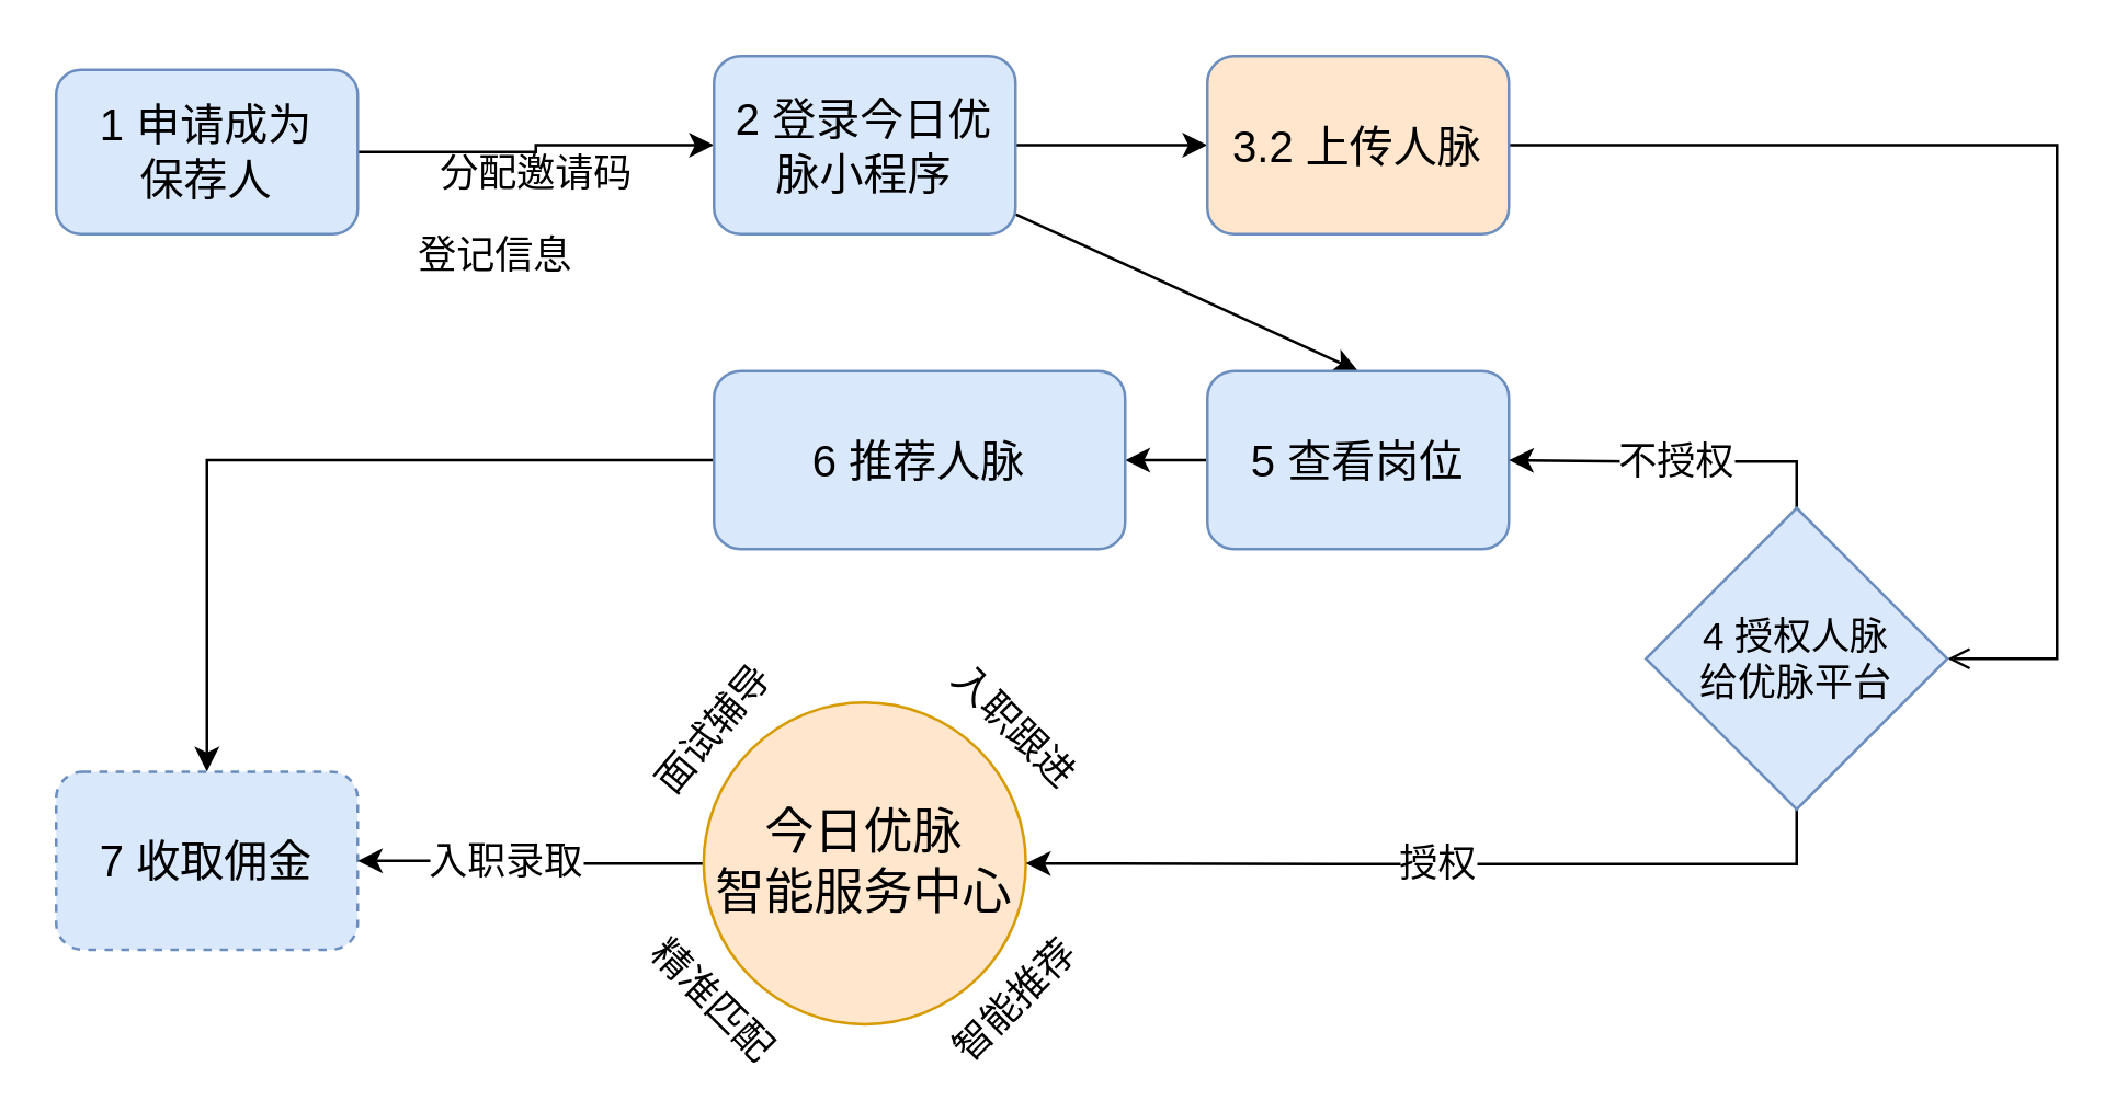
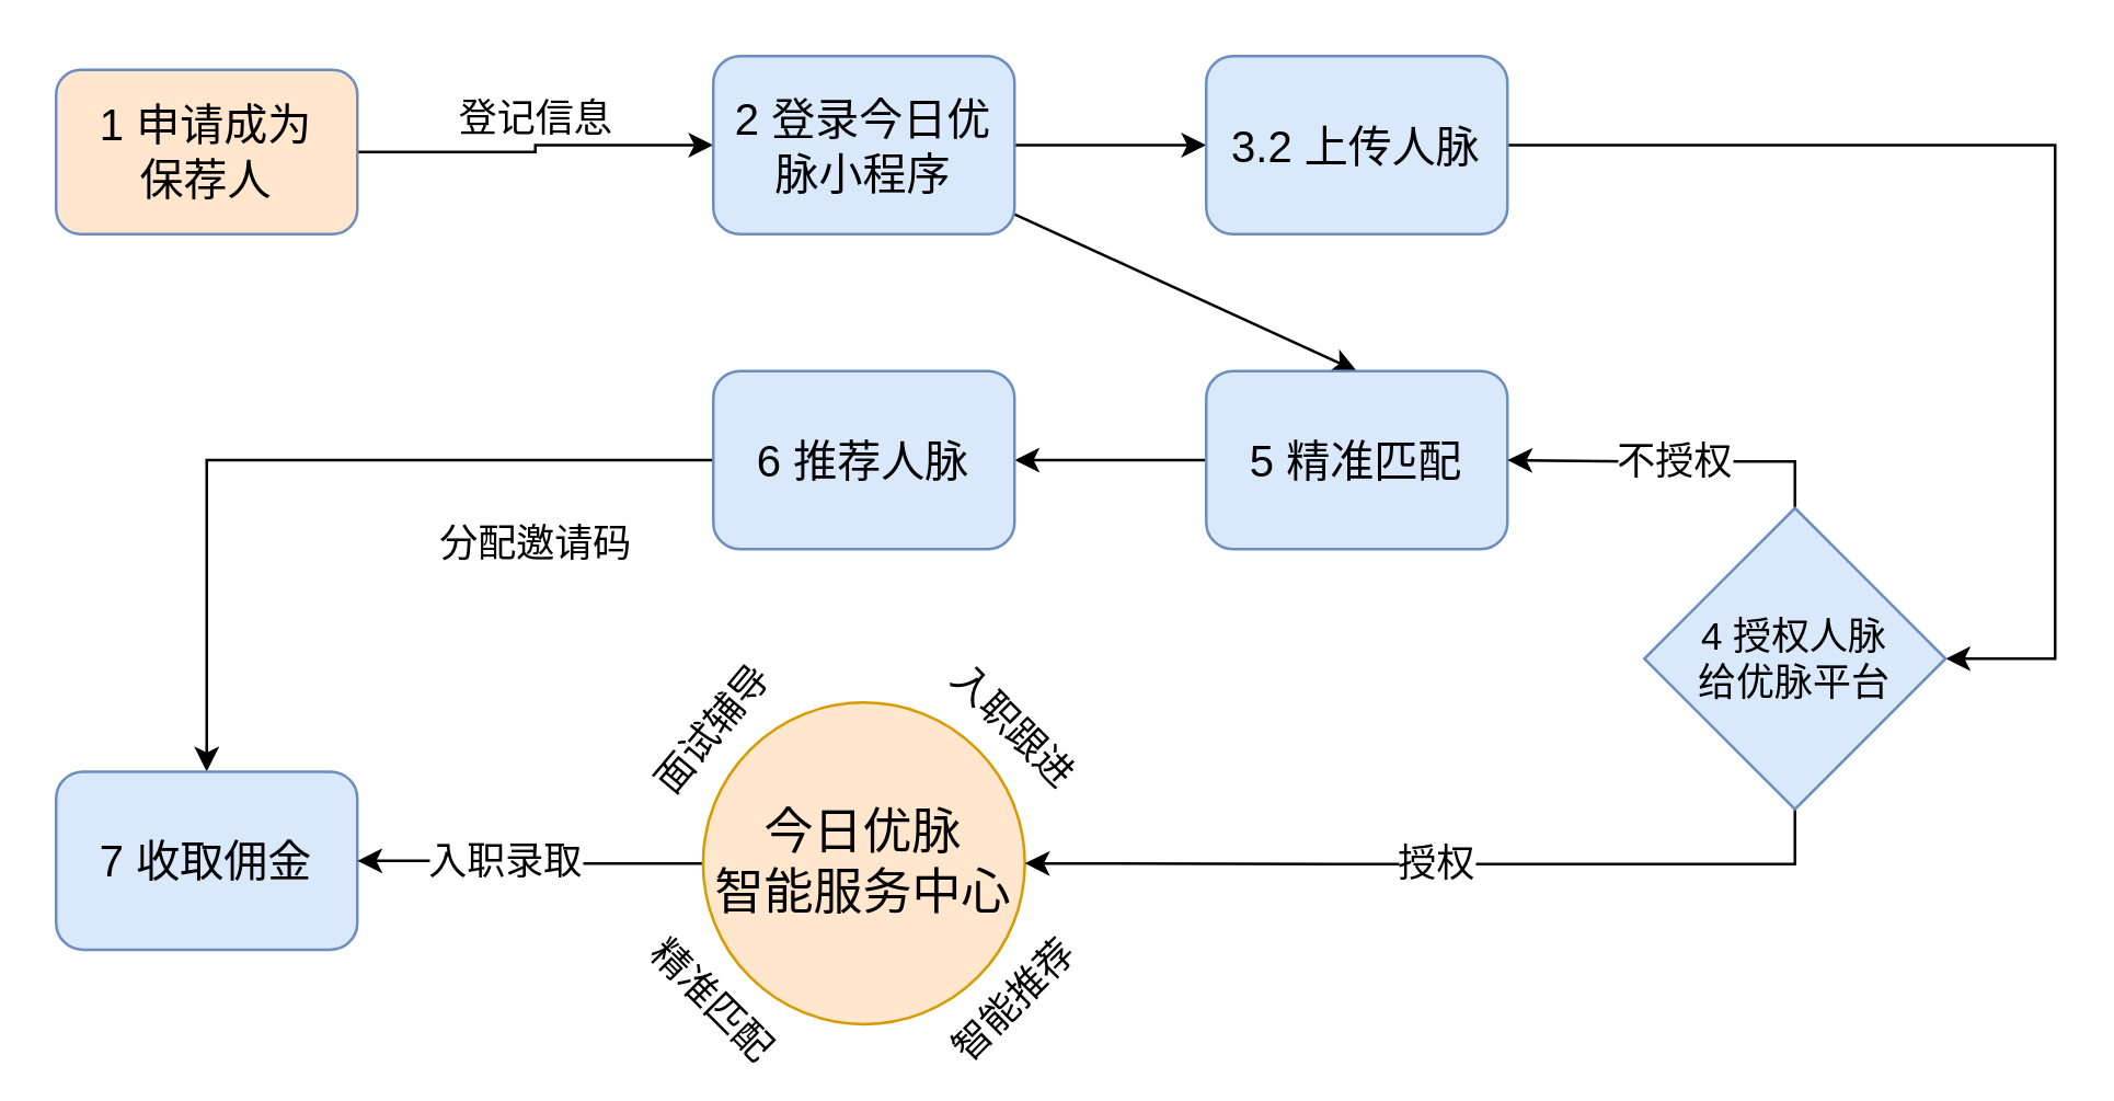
- <mxCell id="8" value="3.2 上传人脉" style="rounded=1;whiteSpace=wrap;html=1;fontSize=16;fillColor=#ffe6cc;strokeColor=#6c8ebf;" vertex="1" parent="1"><mxGeometry x="440" y="20" width="110" height="65" as="geometry" /></mxCell>
+ <mxCell id="8" value="3.2 上传人脉" style="rounded=1;whiteSpace=wrap;html=1;fontSize=16;fillColor=#dae8fc;strokeColor=#6c8ebf;" vertex="1" parent="1"><mxGeometry x="440" y="20" width="110" height="65" as="geometry" /></mxCell>
- <mxCell id="3" value="1 申请成为&lt;br&gt;保荐人" style="rounded=1;whiteSpace=wrap;html=1;fontSize=16;fillColor=#dae8fc;strokeColor=#6c8ebf;" parent="1" vertex="1"><mxGeometry x="20" y="25" width="110" height="60" as="geometry" /></mxCell>
+ <mxCell id="3" value="1 申请成为&lt;br&gt;保荐人" style="rounded=1;whiteSpace=wrap;html=1;fontSize=16;fillColor=#ffe6cc;strokeColor=#6c8ebf;" parent="1" vertex="1"><mxGeometry x="20" y="25" width="110" height="60" as="geometry" /></mxCell>
- <mxCell id="15" value="分配邀请码" style="text;html=1;align=center;verticalAlign=middle;resizable=0;points=[];autosize=1;fontSize=14;" vertex="1" parent="1"><mxGeometry x="150" y="52.5" width="90" height="20" as="geometry" /></mxCell>
+ <mxCell id="15" value="分配邀请码" style="text;html=1;align=center;verticalAlign=middle;resizable=0;points=[];autosize=1;fontSize=14;" vertex="1" parent="1"><mxGeometry x="150" y="187.5" width="90" height="20" as="geometry" /></mxCell>
- <mxCell id="14" value="登记信息" style="text;html=1;align=center;verticalAlign=middle;resizable=0;points=[];autosize=1;fontSize=14;" vertex="1" parent="1"><mxGeometry x="145" y="82.5" width="70" height="20" as="geometry" /></mxCell>
+ <mxCell id="14" value="登记信息" style="text;html=1;align=center;verticalAlign=middle;resizable=0;points=[];autosize=1;fontSize=14;" vertex="1" parent="1"><mxGeometry x="160" y="32.5" width="70" height="20" as="geometry" /></mxCell>
- <mxCell id="12" value="6 推荐人脉" style="rounded=1;whiteSpace=wrap;html=1;fontSize=16;fillColor=#dae8fc;strokeColor=#6c8ebf;" vertex="1" parent="1"><mxGeometry x="260" y="135" width="150" height="65" as="geometry" /></mxCell>
+ <mxCell id="12" value="6 推荐人脉" style="rounded=1;whiteSpace=wrap;html=1;fontSize=16;fillColor=#dae8fc;strokeColor=#6c8ebf;" vertex="1" parent="1"><mxGeometry x="260" y="135" width="110" height="65" as="geometry" /></mxCell>
- <mxCell id="10" value="5 查看岗位" style="rounded=1;whiteSpace=wrap;html=1;fontSize=16;fillColor=#dae8fc;strokeColor=#6c8ebf;" vertex="1" parent="1"><mxGeometry x="440" y="135" width="110" height="65" as="geometry" /></mxCell>
+ <mxCell id="10" value="5 精准匹配" style="rounded=1;whiteSpace=wrap;html=1;fontSize=16;fillColor=#dae8fc;strokeColor=#6c8ebf;" vertex="1" parent="1"><mxGeometry x="440" y="135" width="110" height="65" as="geometry" /></mxCell>
- <mxCell id="7" value="" style="edgeStyle=orthogonalEdgeStyle;rounded=0;orthogonalLoop=1;jettySize=auto;html=1;fontSize=14;entryX=1;entryY=0.5;entryDx=0;entryDy=0;exitX=1;exitY=0.5;exitDx=0;exitDy=0;endArrow=open;" edge="1" parent="1" source="8" target="21"><mxGeometry relative="1" as="geometry"><Array as="points"><mxPoint x="750" y="53" /><mxPoint x="750" y="240" /></Array></mxGeometry></mxCell>
+ <mxCell id="7" value="" style="edgeStyle=orthogonalEdgeStyle;rounded=0;orthogonalLoop=1;jettySize=auto;html=1;fontSize=14;entryX=1;entryY=0.5;entryDx=0;entryDy=0;exitX=1;exitY=0.5;exitDx=0;exitDy=0;" edge="1" parent="1" source="8" target="21"><mxGeometry relative="1" as="geometry"><Array as="points"><mxPoint x="750" y="53" /><mxPoint x="750" y="240" /></Array></mxGeometry></mxCell>
- <mxCell id="13" value="7 收取佣金" style="rounded=1;whiteSpace=wrap;html=1;fontSize=16;fillColor=#dae8fc;strokeColor=#6c8ebf;dashed=1;" vertex="1" parent="1"><mxGeometry x="20" y="281.25" width="110" height="65" as="geometry" /></mxCell>
+ <mxCell id="13" value="7 收取佣金" style="rounded=1;whiteSpace=wrap;html=1;fontSize=16;fillColor=#dae8fc;strokeColor=#6c8ebf;" vertex="1" parent="1"><mxGeometry x="20" y="281.25" width="110" height="65" as="geometry" /></mxCell>
